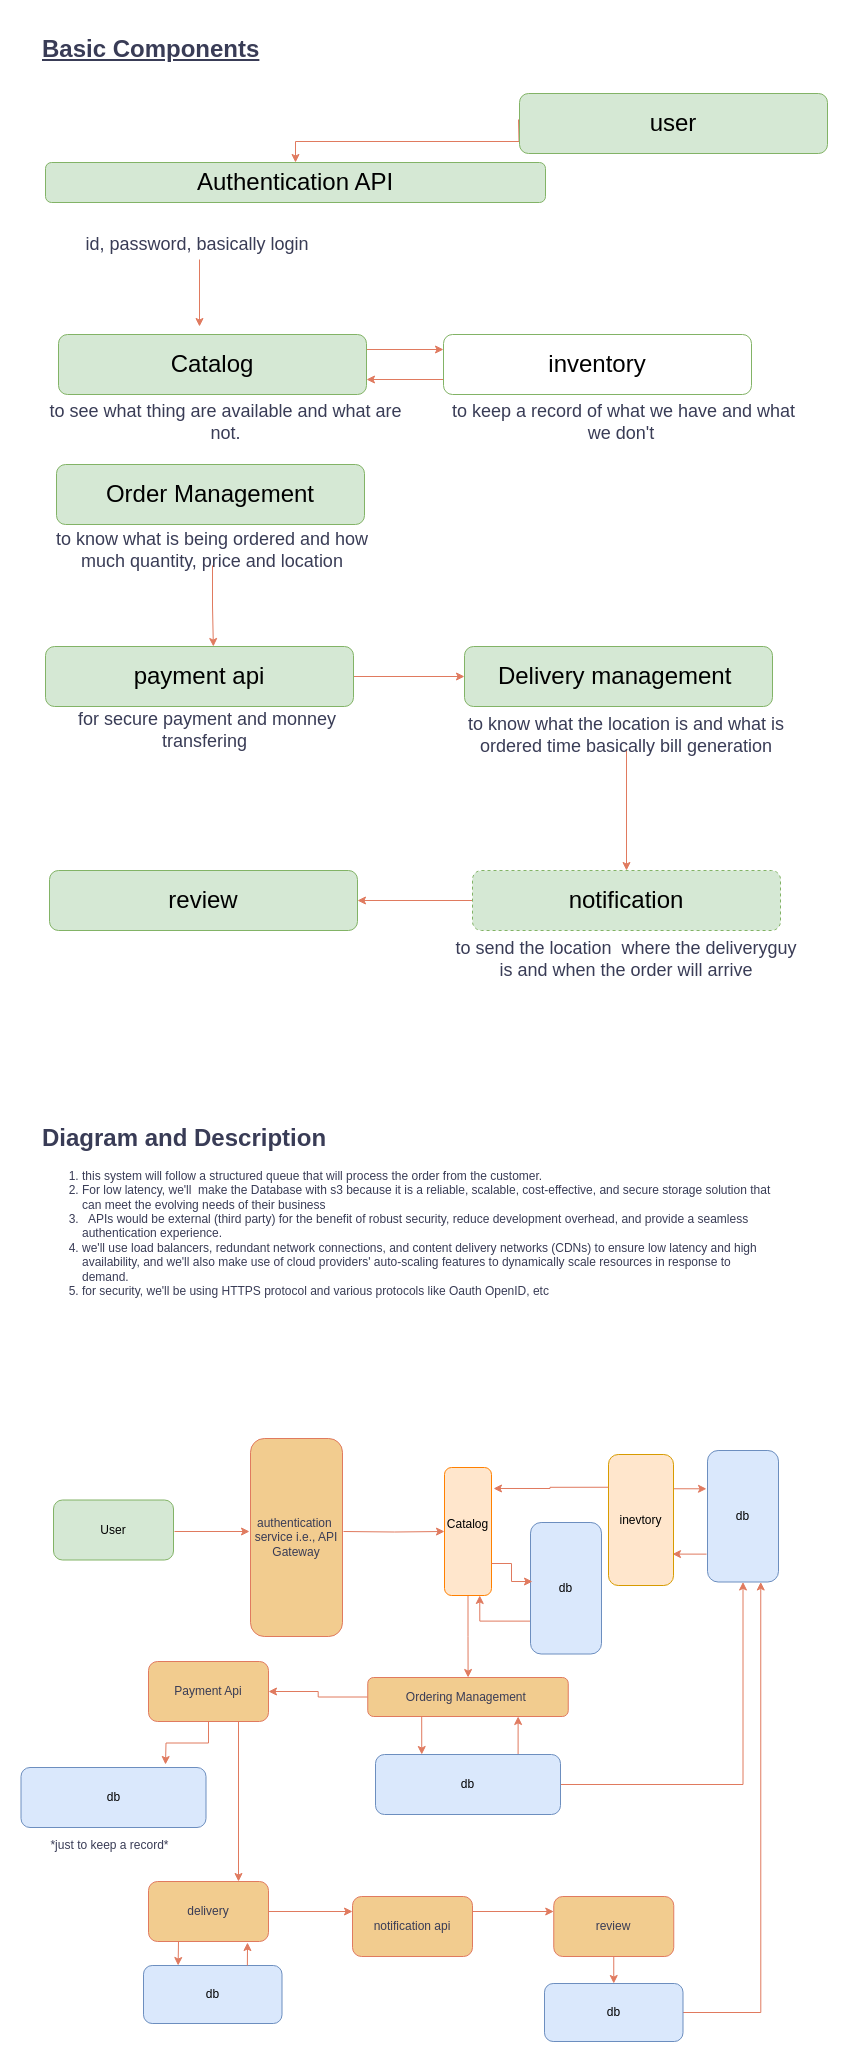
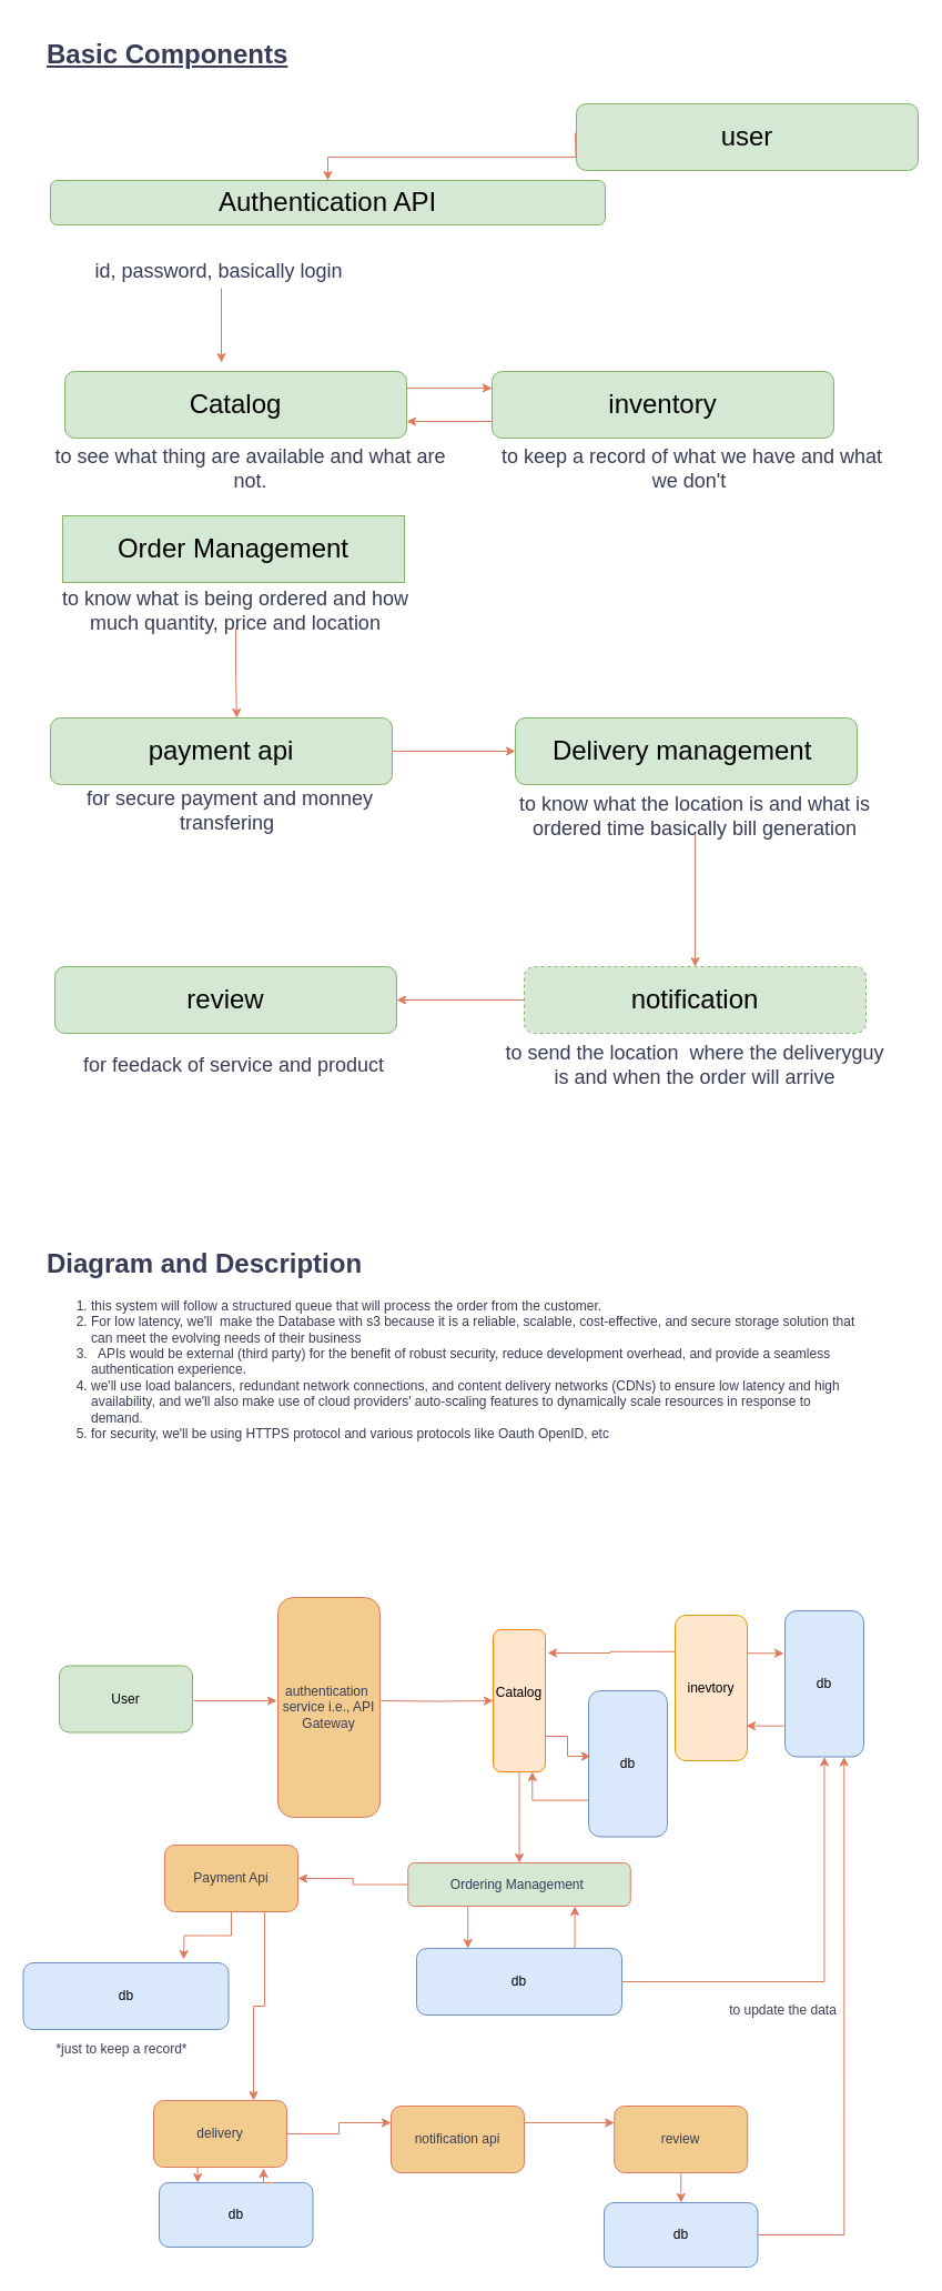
- <mxCell id="25" value="&lt;font style=&quot;font-size: 24px;&quot;&gt;inventory&lt;/font&gt;" style="rounded=1;whiteSpace=wrap;html=1;strokeColor=#82b366;fillColor=#ffffff;movable=1;resizable=1;rotatable=1;deletable=1;editable=1;locked=0;connectable=1;" vertex="1" parent="1"><mxGeometry x="443" y="334" width="308" height="60" as="geometry" /></mxCell>
+ <mxCell id="25" value="&lt;font style=&quot;font-size: 24px;&quot;&gt;inventory&lt;/font&gt;" style="rounded=1;whiteSpace=wrap;html=1;strokeColor=#82b366;fillColor=#d5e8d4;movable=1;resizable=1;rotatable=1;deletable=1;editable=1;locked=0;connectable=1;" vertex="1" parent="1"><mxGeometry x="443" y="334" width="308" height="60" as="geometry" /></mxCell>
- <mxCell id="20" value="&lt;font style=&quot;font-size: 24px;&quot;&gt;Order Management&lt;/font&gt;" style="rounded=1;whiteSpace=wrap;html=1;strokeColor=#82b366;fillColor=#d5e8d4;movable=1;resizable=1;rotatable=1;deletable=1;editable=1;locked=0;connectable=1;" vertex="1" parent="1"><mxGeometry x="56" y="464" width="308" height="60" as="geometry" /></mxCell>
+ <mxCell id="20" value="&lt;font style=&quot;font-size: 24px;&quot;&gt;Order Management&lt;/font&gt;" style="whiteSpace=wrap;html=1;strokeColor=#82b366;fillColor=#d5e8d4;movable=1;resizable=1;rotatable=1;deletable=1;editable=1;locked=0;connectable=1;rounded=0;" vertex="1" parent="1"><mxGeometry x="56" y="464" width="308" height="60" as="geometry" /></mxCell>
+ <mxCell id="39" value="&lt;span style=&quot;font-size: 18px;&quot;&gt;for feedack of&amp;nbsp;&lt;/span&gt;&lt;span style=&quot;font-size: 18px;&quot;&gt;service&lt;/span&gt;&lt;span style=&quot;font-size: 18px;&quot;&gt;&amp;nbsp;and&amp;nbsp;&lt;/span&gt;&lt;span style=&quot;font-size: 18px;&quot;&gt;product&lt;/span&gt;&lt;span style=&quot;font-size: 18px;&quot;&gt;&amp;nbsp;&lt;/span&gt;" style="text;html=1;align=center;verticalAlign=middle;whiteSpace=wrap;rounded=0;fontColor=#393C56;" vertex="1" parent="1"><mxGeometry x="41" y="944" width="344" height="30" as="geometry" /></mxCell>
- <mxCell id="10" value="Ordering Management&amp;nbsp;" style="rounded=1;whiteSpace=wrap;html=1;strokeColor=#E07A5F;fontColor=#393C56;fillColor=#F2CC8F;" vertex="1" parent="1"><mxGeometry x="367.25" y="1677" width="200.5" height="39" as="geometry" /></mxCell>
+ <mxCell id="10" value="Ordering Management&amp;nbsp;" style="rounded=1;whiteSpace=wrap;html=1;strokeColor=#E07A5F;fontColor=#393C56;fillColor=#d5e8d4;" vertex="1" parent="1"><mxGeometry x="367.25" y="1677" width="200.5" height="39" as="geometry" /></mxCell>
+ <mxCell id="40" value="to update the data" style="text;html=1;align=center;verticalAlign=middle;whiteSpace=wrap;rounded=0;fontColor=#393C56;" vertex="1" parent="1"><mxGeometry x="656" y="1795" width="99" height="30" as="geometry" /></mxCell>
- <mxCell id="46" value="delivery" style="rounded=1;whiteSpace=wrap;html=1;strokeColor=#E07A5F;fontColor=#393C56;fillColor=#F2CC8F;" vertex="1" parent="1"><mxGeometry x="148" y="1881" width="120" height="60" as="geometry" /></mxCell>
+ <mxCell id="46" value="delivery" style="rounded=1;whiteSpace=wrap;html=1;strokeColor=#E07A5F;fontColor=#393C56;fillColor=#F2CC8F;" vertex="1" parent="1"><mxGeometry x="138" y="1891" width="120" height="60" as="geometry" /></mxCell>
